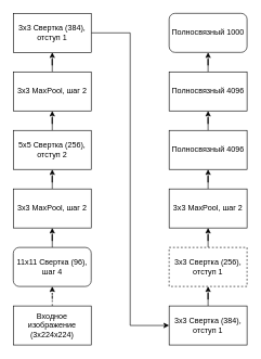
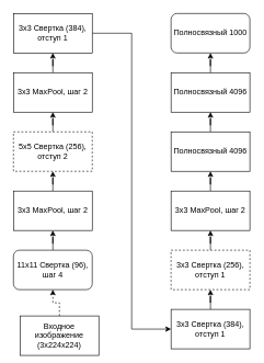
- <mxCell id="18" value="5х5 Свертка (256), отступ 2" style="rounded=0;whiteSpace=wrap;html=1;" parent="1" vertex="1"><mxGeometry x="20" y="200" width="120" height="60" as="geometry" /></mxCell>
+ <mxCell id="18" value="5х5 Свертка (256), отступ 2" style="rounded=0;whiteSpace=wrap;html=1;dashed=1;" parent="1" vertex="1"><mxGeometry x="20" y="200" width="120" height="60" as="geometry" /></mxCell>
- <mxCell id="24" value="Входное изображение (3х224х224)" style="rounded=0;whiteSpace=wrap;html=1;" parent="1" vertex="1"><mxGeometry x="20" y="470" width="120" height="60" as="geometry" /></mxCell>
+ <mxCell id="24" value="Входное изображение (3х224х224)" style="rounded=0;whiteSpace=wrap;html=1;" parent="1" vertex="1"><mxGeometry x="30" y="480" width="120" height="60" as="geometry" /></mxCell>
